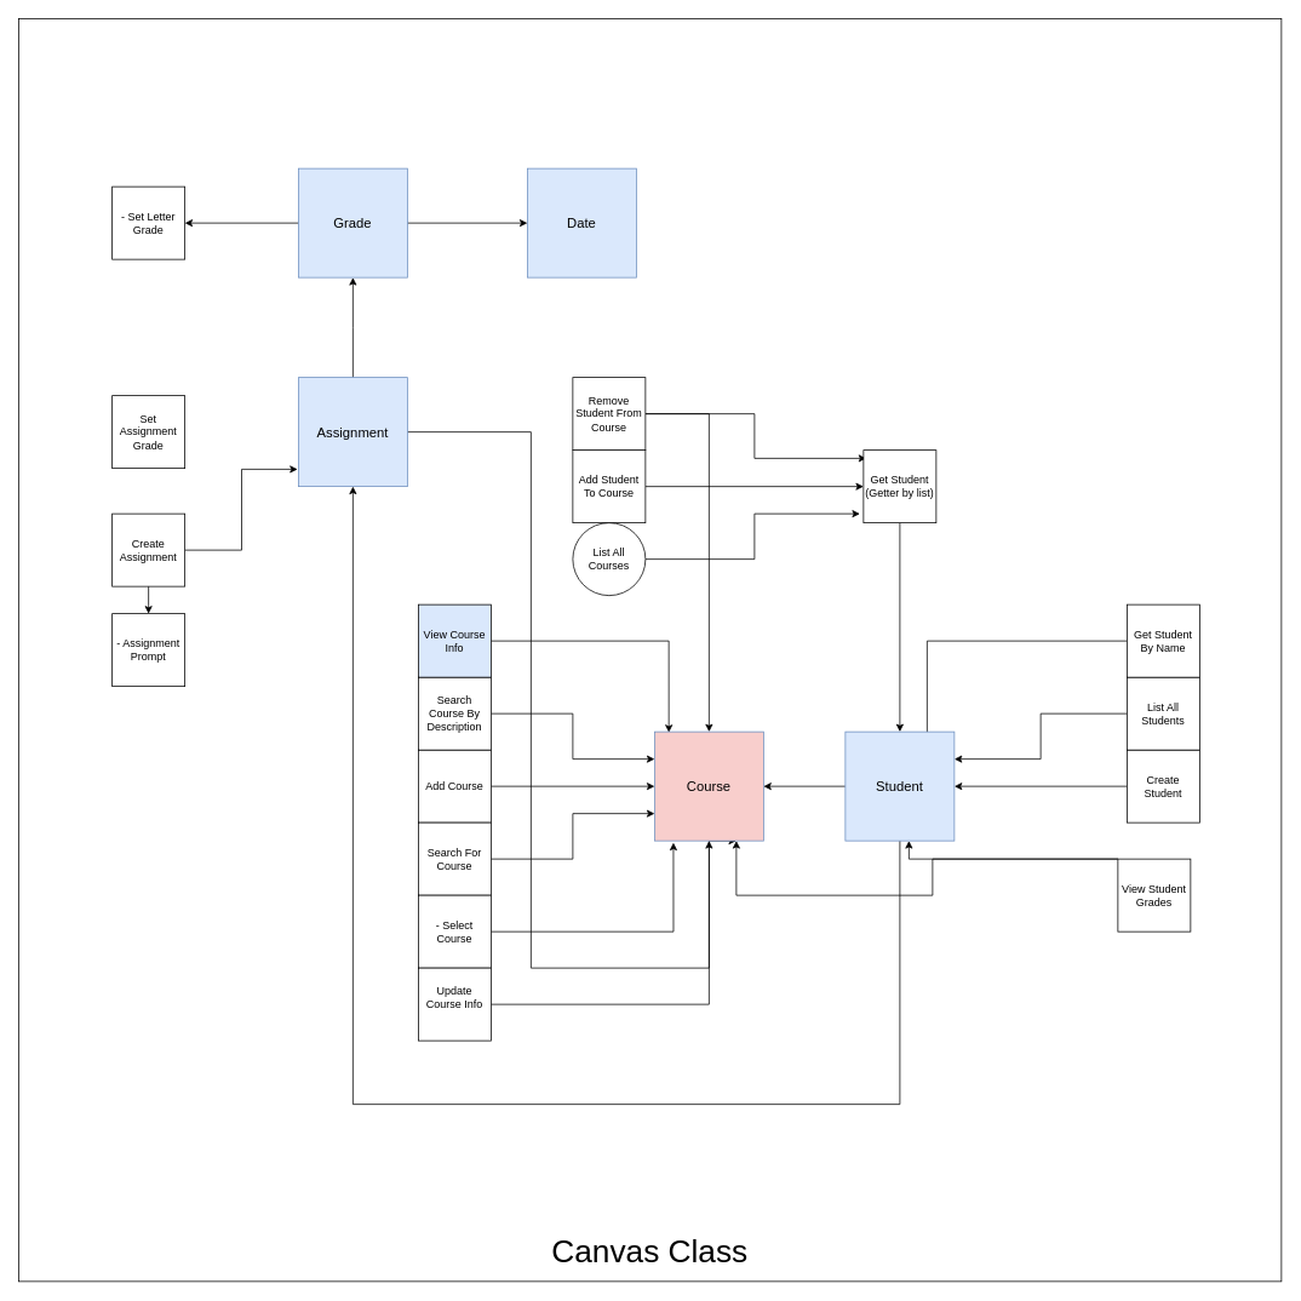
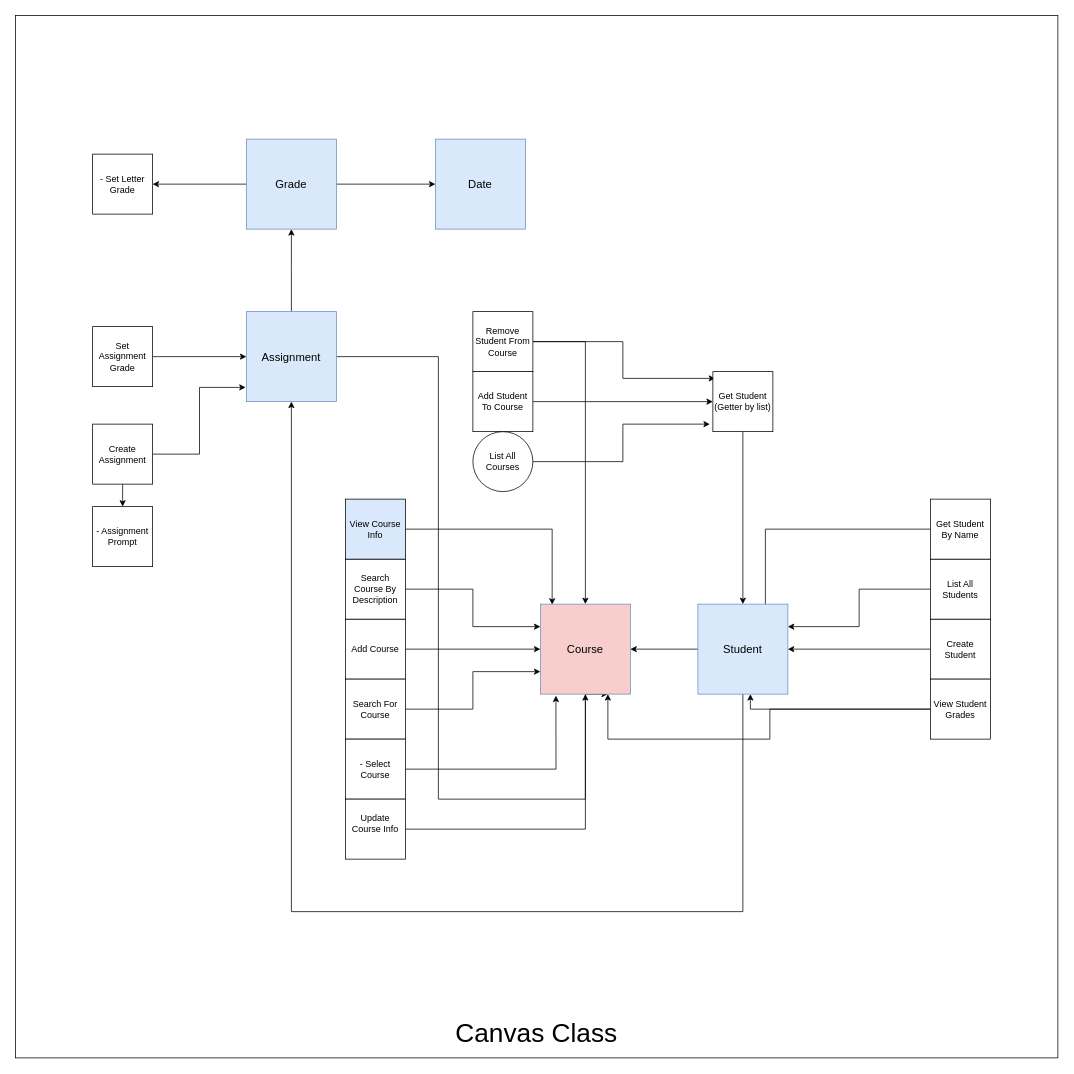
+ <mxCell id="29" value="" style="edgeStyle=orthogonalEdgeStyle;rounded=0;orthogonalLoop=1;jettySize=auto;html=1;entryX=0;entryY=0.5;entryDx=0;entryDy=0;" edge="1" parent="1" source="30" target="36"><mxGeometry relative="1" as="geometry"><mxPoint x="283" y="475" as="targetPoint" /></mxGeometry></mxCell>
- <mxCell id="28" value="View Student Grades" style="whiteSpace=wrap;html=1;aspect=fixed;" vertex="1" parent="1"><mxGeometry x="1230" y="945" width="80" height="80" as="geometry" /></mxCell>
+ <mxCell id="28" value="View Student Grades" style="whiteSpace=wrap;html=1;aspect=fixed;" vertex="1" parent="1"><mxGeometry x="1240" y="905" width="80" height="80" as="geometry" /></mxCell>
